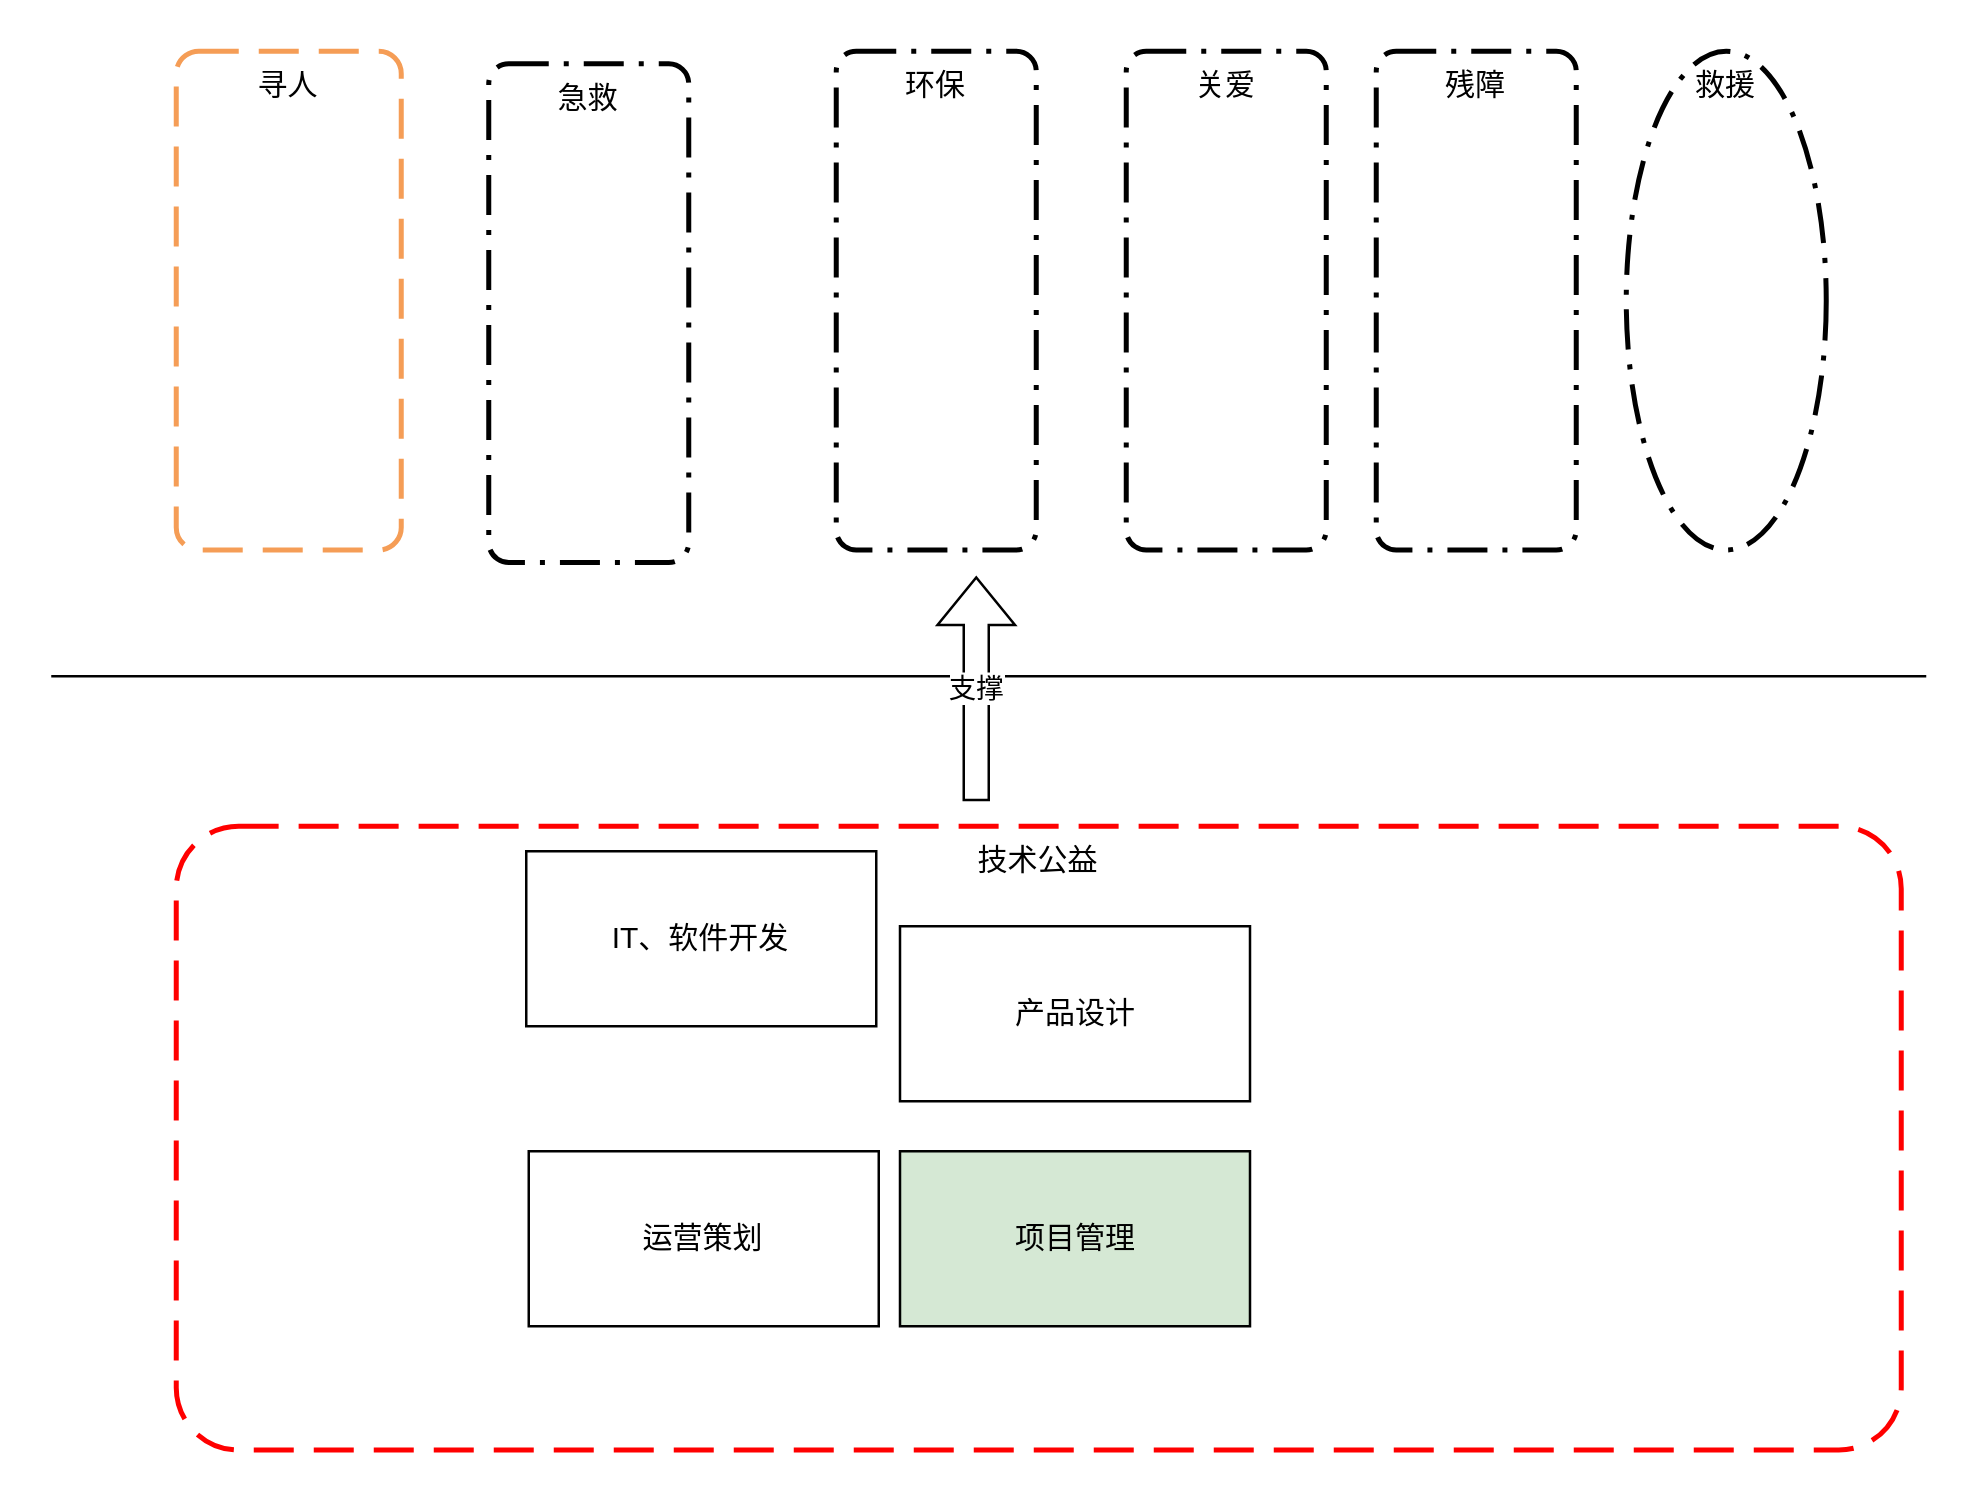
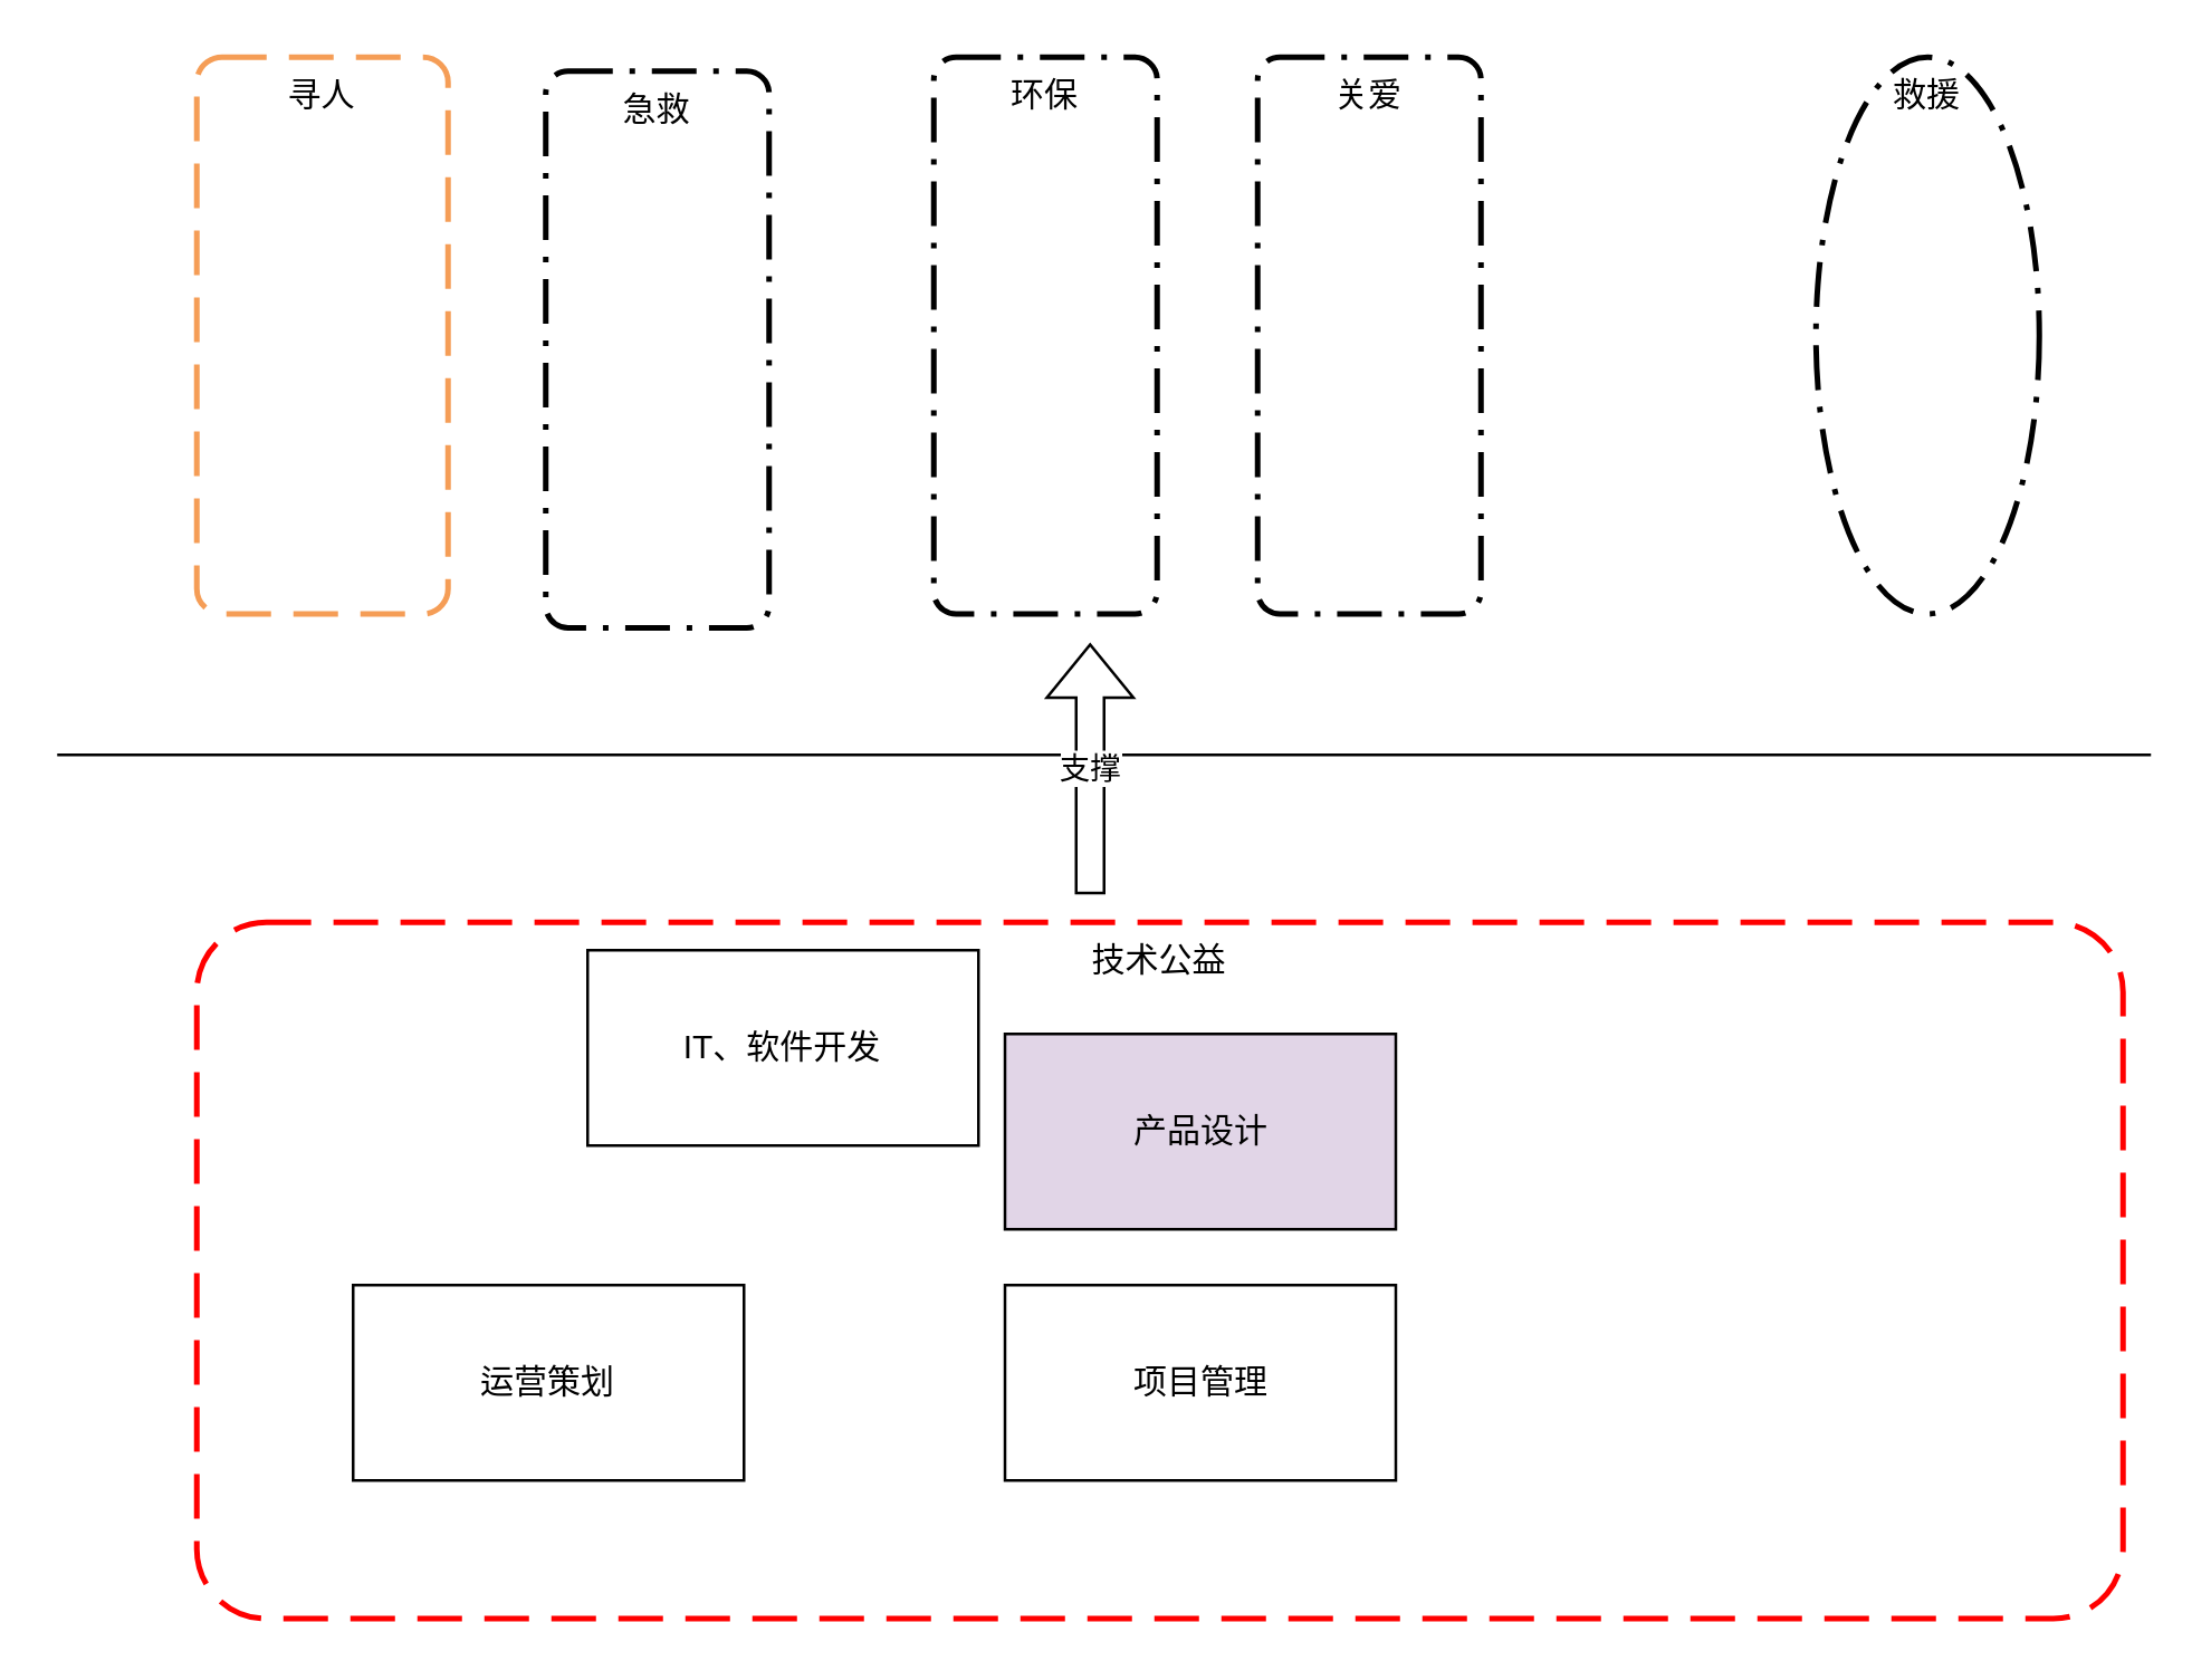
- <mxCell id="11" value="残障" style="rounded=1;arcSize=10;dashed=1;fillColor=none;gradientColor=none;dashPattern=8 3 1 3;strokeWidth=2;verticalAlign=top;" vertex="1" parent="1"><mxGeometry x="550" y="20" width="80" height="199.5" as="geometry" /></mxCell>
- <mxCell id="6" value="产品设计" style="rounded=0;whiteSpace=wrap;html=1;" vertex="1" parent="1"><mxGeometry x="359.5" y="370" width="140" height="70" as="geometry" /></mxCell>
+ <mxCell id="6" value="产品设计" style="rounded=0;whiteSpace=wrap;html=1;fillColor=#e1d5e7;" vertex="1" parent="1"><mxGeometry x="359.5" y="370" width="140" height="70" as="geometry" /></mxCell>
- <mxCell id="4" value="运营策划" style="rounded=0;whiteSpace=wrap;html=1;" vertex="1" parent="1"><mxGeometry x="211" y="460" width="140" height="70" as="geometry" /></mxCell>
+ <mxCell id="4" value="运营策划" style="rounded=0;whiteSpace=wrap;html=1;" vertex="1" parent="1"><mxGeometry x="126" y="460" width="140" height="70" as="geometry" /></mxCell>
- <mxCell id="5" value="项目管理" style="rounded=0;whiteSpace=wrap;html=1;fillColor=#d5e8d4;" vertex="1" parent="1"><mxGeometry x="359.5" y="460" width="140" height="70" as="geometry" /></mxCell>
+ <mxCell id="5" value="项目管理" style="rounded=0;whiteSpace=wrap;html=1;" vertex="1" parent="1"><mxGeometry x="359.5" y="460" width="140" height="70" as="geometry" /></mxCell>
